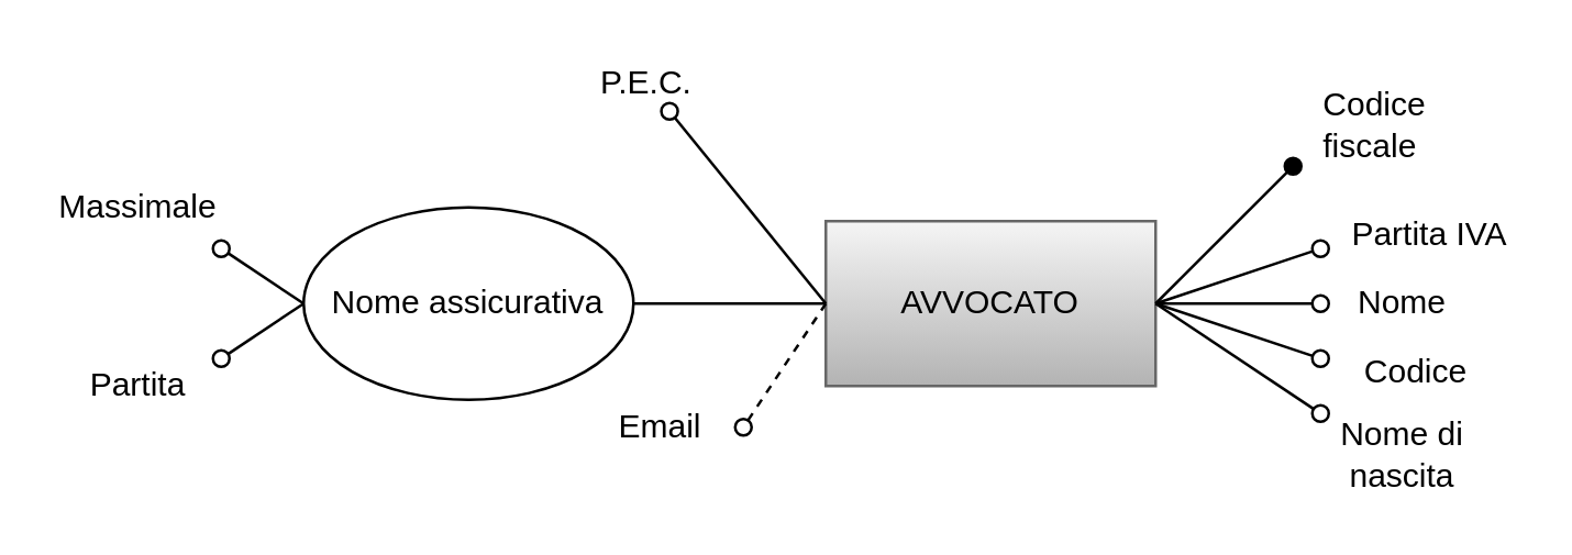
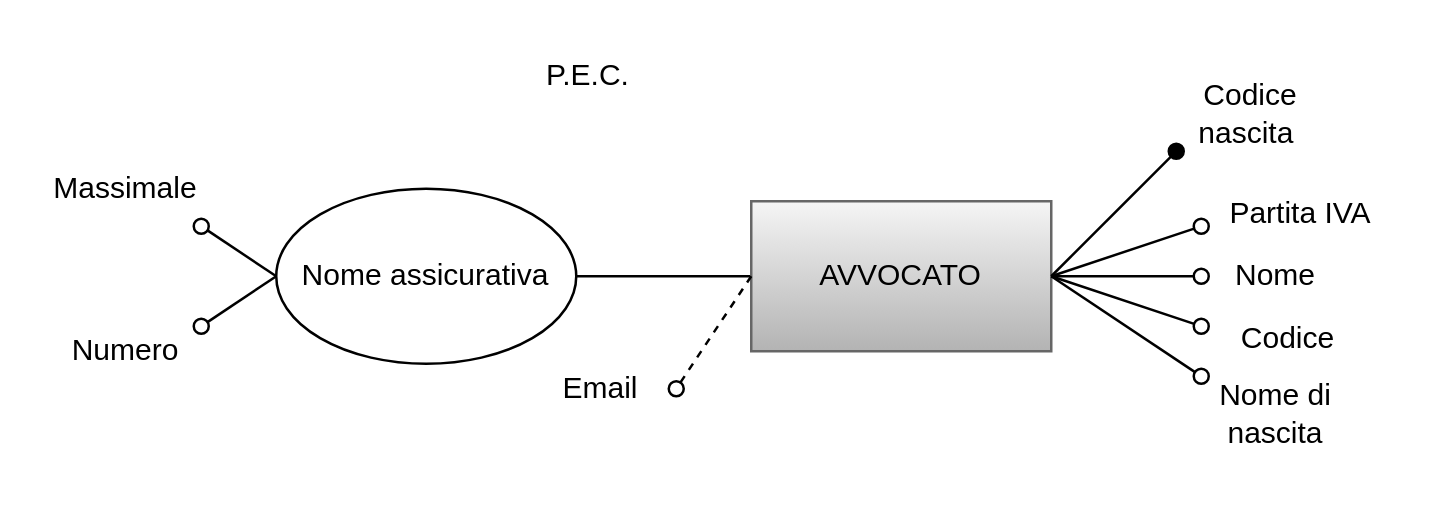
- <mxCell id="5" value="Codice fiscale&amp;nbsp;" style="text;html=1;strokeColor=none;fillColor=none;align=center;verticalAlign=middle;whiteSpace=wrap;rounded=0;" vertex="1" parent="1"><mxGeometry x="470" y="30" width="60" height="30" as="geometry" /></mxCell>
+ <mxCell id="5" value="Codice nascita&amp;nbsp;" style="text;html=1;strokeColor=none;fillColor=none;align=center;verticalAlign=middle;whiteSpace=wrap;rounded=0;" vertex="1" parent="1"><mxGeometry x="470" y="30" width="60" height="30" as="geometry" /></mxCell>
- <mxCell id="14" value="" style="endArrow=oval;html=1;rounded=0;endFill=0;exitX=0;exitY=0.5;exitDx=0;exitDy=0;" edge="1" parent="1" source="3" target="15"><mxGeometry width="50" height="50" relative="1" as="geometry"><mxPoint x="210" y="120" as="sourcePoint" /><mxPoint x="240" y="90" as="targetPoint" /></mxGeometry></mxCell>
- <mxCell id="20" value="Partita" style="text;html=1;strokeColor=none;fillColor=none;align=center;verticalAlign=middle;whiteSpace=wrap;rounded=0;" vertex="1" parent="1"><mxGeometry x="20" y="125" width="60" height="30" as="geometry" /></mxCell>
+ <mxCell id="20" value="Numero" style="text;html=1;strokeColor=none;fillColor=none;align=center;verticalAlign=middle;whiteSpace=wrap;rounded=0;" vertex="1" parent="1"><mxGeometry x="20" y="125" width="60" height="30" as="geometry" /></mxCell>
